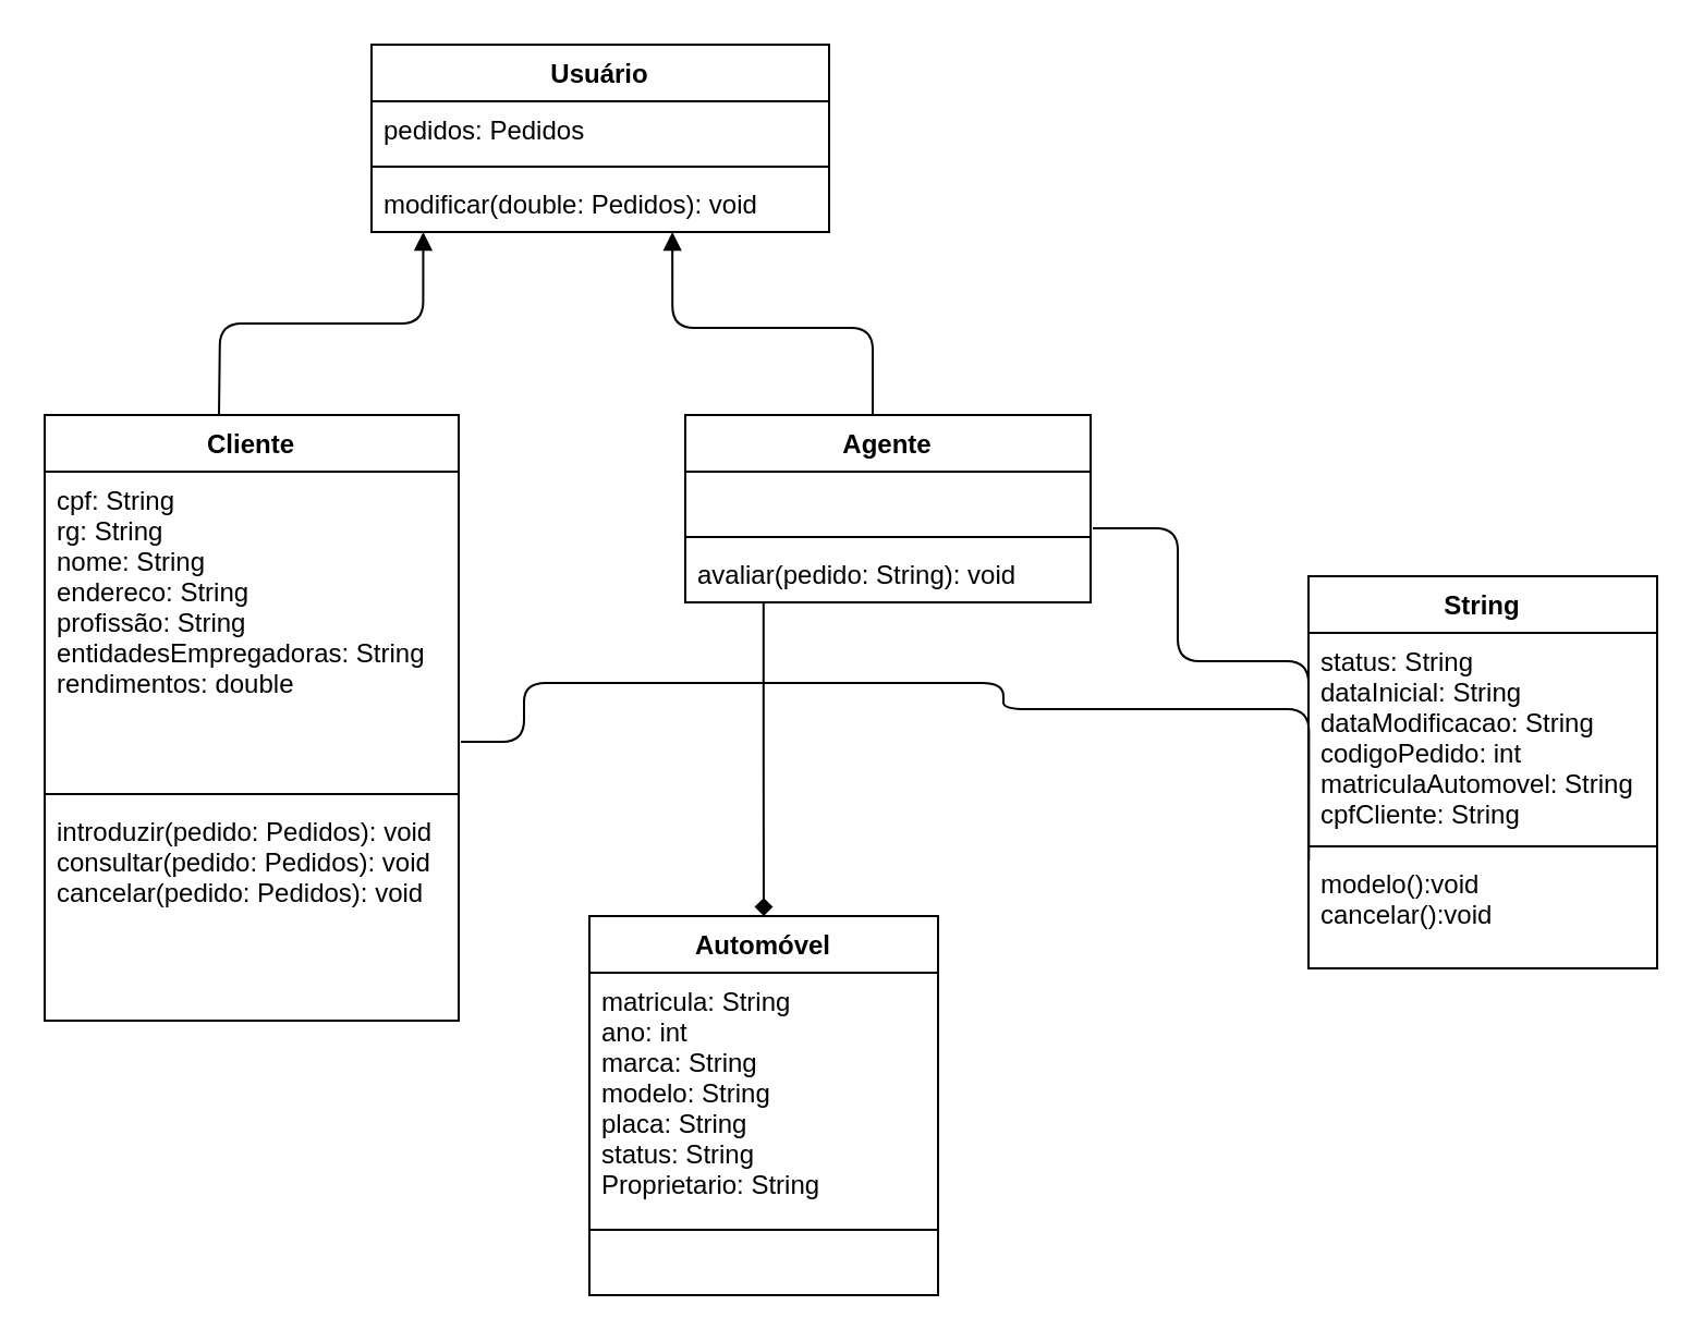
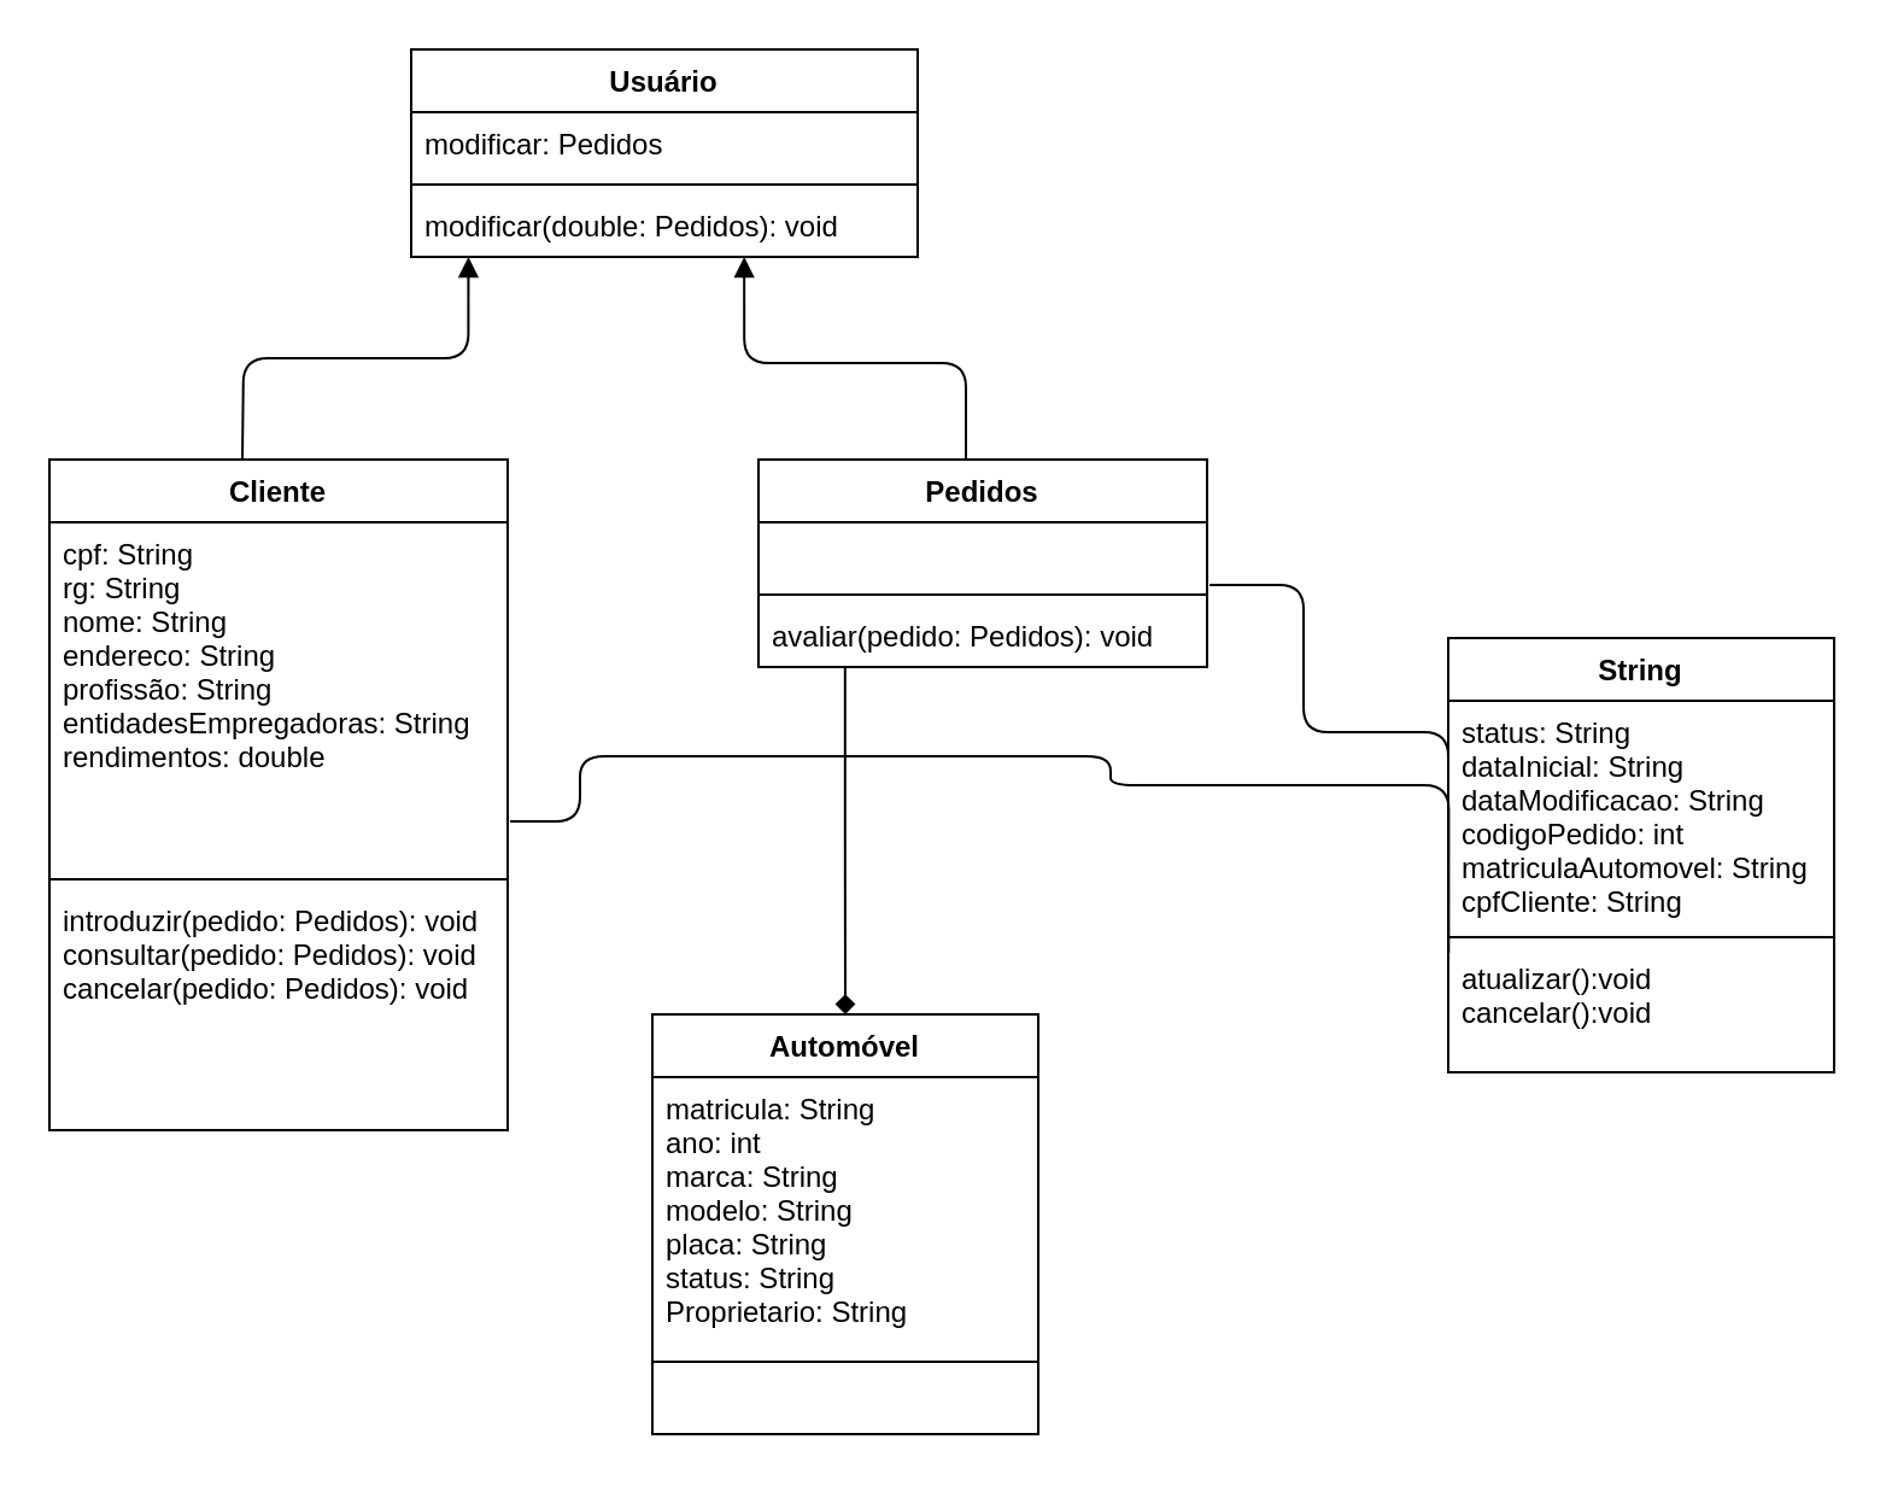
- <mxCell id="3" value="pedidos: Pedidos" style="text;strokeColor=none;fillColor=none;align=left;verticalAlign=top;spacingLeft=4;spacingRight=4;overflow=hidden;rotatable=0;points=[[0,0.5],[1,0.5]];portConstraint=eastwest;" parent="2" vertex="1"><mxGeometry y="26" width="210" height="26" as="geometry" /></mxCell>
+ <mxCell id="3" value="modificar: Pedidos" style="text;strokeColor=none;fillColor=none;align=left;verticalAlign=top;spacingLeft=4;spacingRight=4;overflow=hidden;rotatable=0;points=[[0,0.5],[1,0.5]];portConstraint=eastwest;" parent="2" vertex="1"><mxGeometry y="26" width="210" height="26" as="geometry" /></mxCell>
- <mxCell id="12" value="Agente" style="swimlane;fontStyle=1;align=center;verticalAlign=top;childLayout=stackLayout;horizontal=1;startSize=26;horizontalStack=0;resizeParent=1;resizeParentMax=0;resizeLast=0;collapsible=1;marginBottom=0;" parent="1" vertex="1"><mxGeometry x="314" y="190" width="186" height="86" as="geometry" /></mxCell>
+ <mxCell id="12" value="Pedidos" style="swimlane;fontStyle=1;align=center;verticalAlign=top;childLayout=stackLayout;horizontal=1;startSize=26;horizontalStack=0;resizeParent=1;resizeParentMax=0;resizeLast=0;collapsible=1;marginBottom=0;" parent="1" vertex="1"><mxGeometry x="314" y="190" width="186" height="86" as="geometry" /></mxCell>
- <mxCell id="15" value="avaliar(pedido: String): void" style="text;strokeColor=none;fillColor=none;align=left;verticalAlign=top;spacingLeft=4;spacingRight=4;overflow=hidden;rotatable=0;points=[[0,0.5],[1,0.5]];portConstraint=eastwest;" parent="12" vertex="1"><mxGeometry y="60" width="186" height="26" as="geometry" /></mxCell>
+ <mxCell id="15" value="avaliar(pedido: Pedidos): void" style="text;strokeColor=none;fillColor=none;align=left;verticalAlign=top;spacingLeft=4;spacingRight=4;overflow=hidden;rotatable=0;points=[[0,0.5],[1,0.5]];portConstraint=eastwest;" parent="12" vertex="1"><mxGeometry y="60" width="186" height="26" as="geometry" /></mxCell>
- <mxCell id="19" value="modelo():void&#10;cancelar():void" style="text;strokeColor=none;fillColor=none;align=left;verticalAlign=top;spacingLeft=4;spacingRight=4;overflow=hidden;rotatable=0;points=[[0,0.5],[1,0.5]];portConstraint=eastwest;" parent="16" vertex="1"><mxGeometry y="128" width="160" height="52" as="geometry" /></mxCell>
+ <mxCell id="19" value="atualizar():void&#10;cancelar():void" style="text;strokeColor=none;fillColor=none;align=left;verticalAlign=top;spacingLeft=4;spacingRight=4;overflow=hidden;rotatable=0;points=[[0,0.5],[1,0.5]];portConstraint=eastwest;" parent="16" vertex="1"><mxGeometry y="128" width="160" height="52" as="geometry" /></mxCell>
